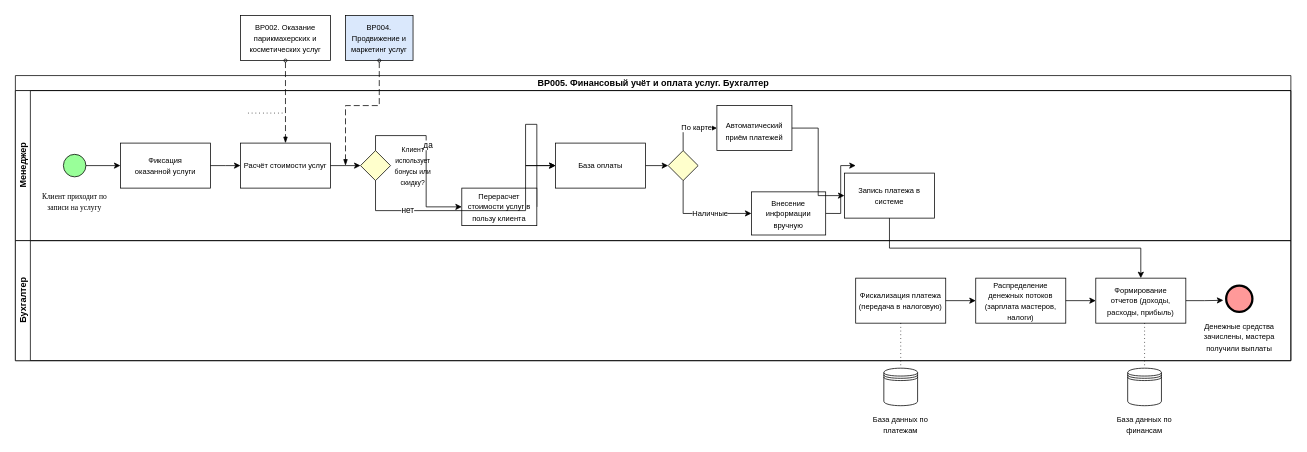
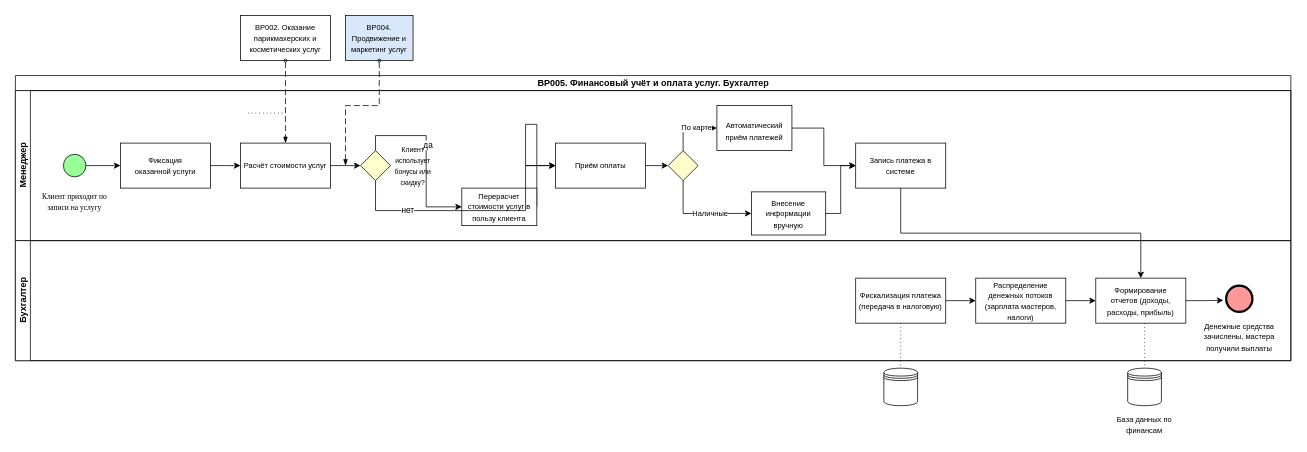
- <mxCell id="10" value="&lt;span style=&quot;font-size: 10px;&quot;&gt;База оплаты&lt;/span&gt;" style="points=[[0.25,0,0],[0.5,0,0],[0.75,0,0],[1,0.25,0],[1,0.5,0],[1,0.75,0],[0.75,1,0],[0.5,1,0],[0.25,1,0],[0,0.75,0],[0,0.5,0],[0,0.25,0]];shape=mxgraph.bpmn.task2;whiteSpace=wrap;rectStyle=rounded;size=10;html=1;container=1;expand=0;collapsible=0;taskMarker=user;" vertex="1" parent="3"><mxGeometry x="720" y="70" width="120" height="60" as="geometry" /></mxCell>
+ <mxCell id="10" value="&lt;span style=&quot;font-size: 10px;&quot;&gt;Приём оплаты&lt;/span&gt;" style="points=[[0.25,0,0],[0.5,0,0],[0.75,0,0],[1,0.25,0],[1,0.5,0],[1,0.75,0],[0.75,1,0],[0.5,1,0],[0.25,1,0],[0,0.75,0],[0,0.5,0],[0,0.25,0]];shape=mxgraph.bpmn.task2;whiteSpace=wrap;rectStyle=rounded;size=10;html=1;container=1;expand=0;collapsible=0;taskMarker=user;" vertex="1" parent="3"><mxGeometry x="720" y="70" width="120" height="60" as="geometry" /></mxCell>
- <mxCell id="30" value="&lt;span style=&quot;font-size: 10px;&quot;&gt;Запись платежа в системе&lt;/span&gt;" style="points=[[0.25,0,0],[0.5,0,0],[0.75,0,0],[1,0.25,0],[1,0.5,0],[1,0.75,0],[0.75,1,0],[0.5,1,0],[0.25,1,0],[0,0.75,0],[0,0.5,0],[0,0.25,0]];shape=mxgraph.bpmn.task2;whiteSpace=wrap;rectStyle=rounded;size=10;html=1;container=1;expand=0;collapsible=0;taskMarker=service;" vertex="1" parent="3"><mxGeometry x="1105" y="110" width="120" height="60" as="geometry" /></mxCell>
+ <mxCell id="30" value="&lt;span style=&quot;font-size: 10px;&quot;&gt;Запись платежа в системе&lt;/span&gt;" style="points=[[0.25,0,0],[0.5,0,0],[0.75,0,0],[1,0.25,0],[1,0.5,0],[1,0.75,0],[0.75,1,0],[0.5,1,0],[0.25,1,0],[0,0.75,0],[0,0.5,0],[0,0.25,0]];shape=mxgraph.bpmn.task2;whiteSpace=wrap;rectStyle=rounded;size=10;html=1;container=1;expand=0;collapsible=0;taskMarker=service;" vertex="1" parent="3"><mxGeometry x="1120" y="70" width="120" height="60" as="geometry" /></mxCell>
- <mxCell id="42" value="&lt;span style=&quot;font-size: 10px;&quot;&gt;База данных по платежам&lt;/span&gt;" style="text;html=1;align=center;verticalAlign=middle;whiteSpace=wrap;rounded=0;" vertex="1" parent="1"><mxGeometry x="1155" y="550" width="90" height="30" as="geometry" /></mxCell>
